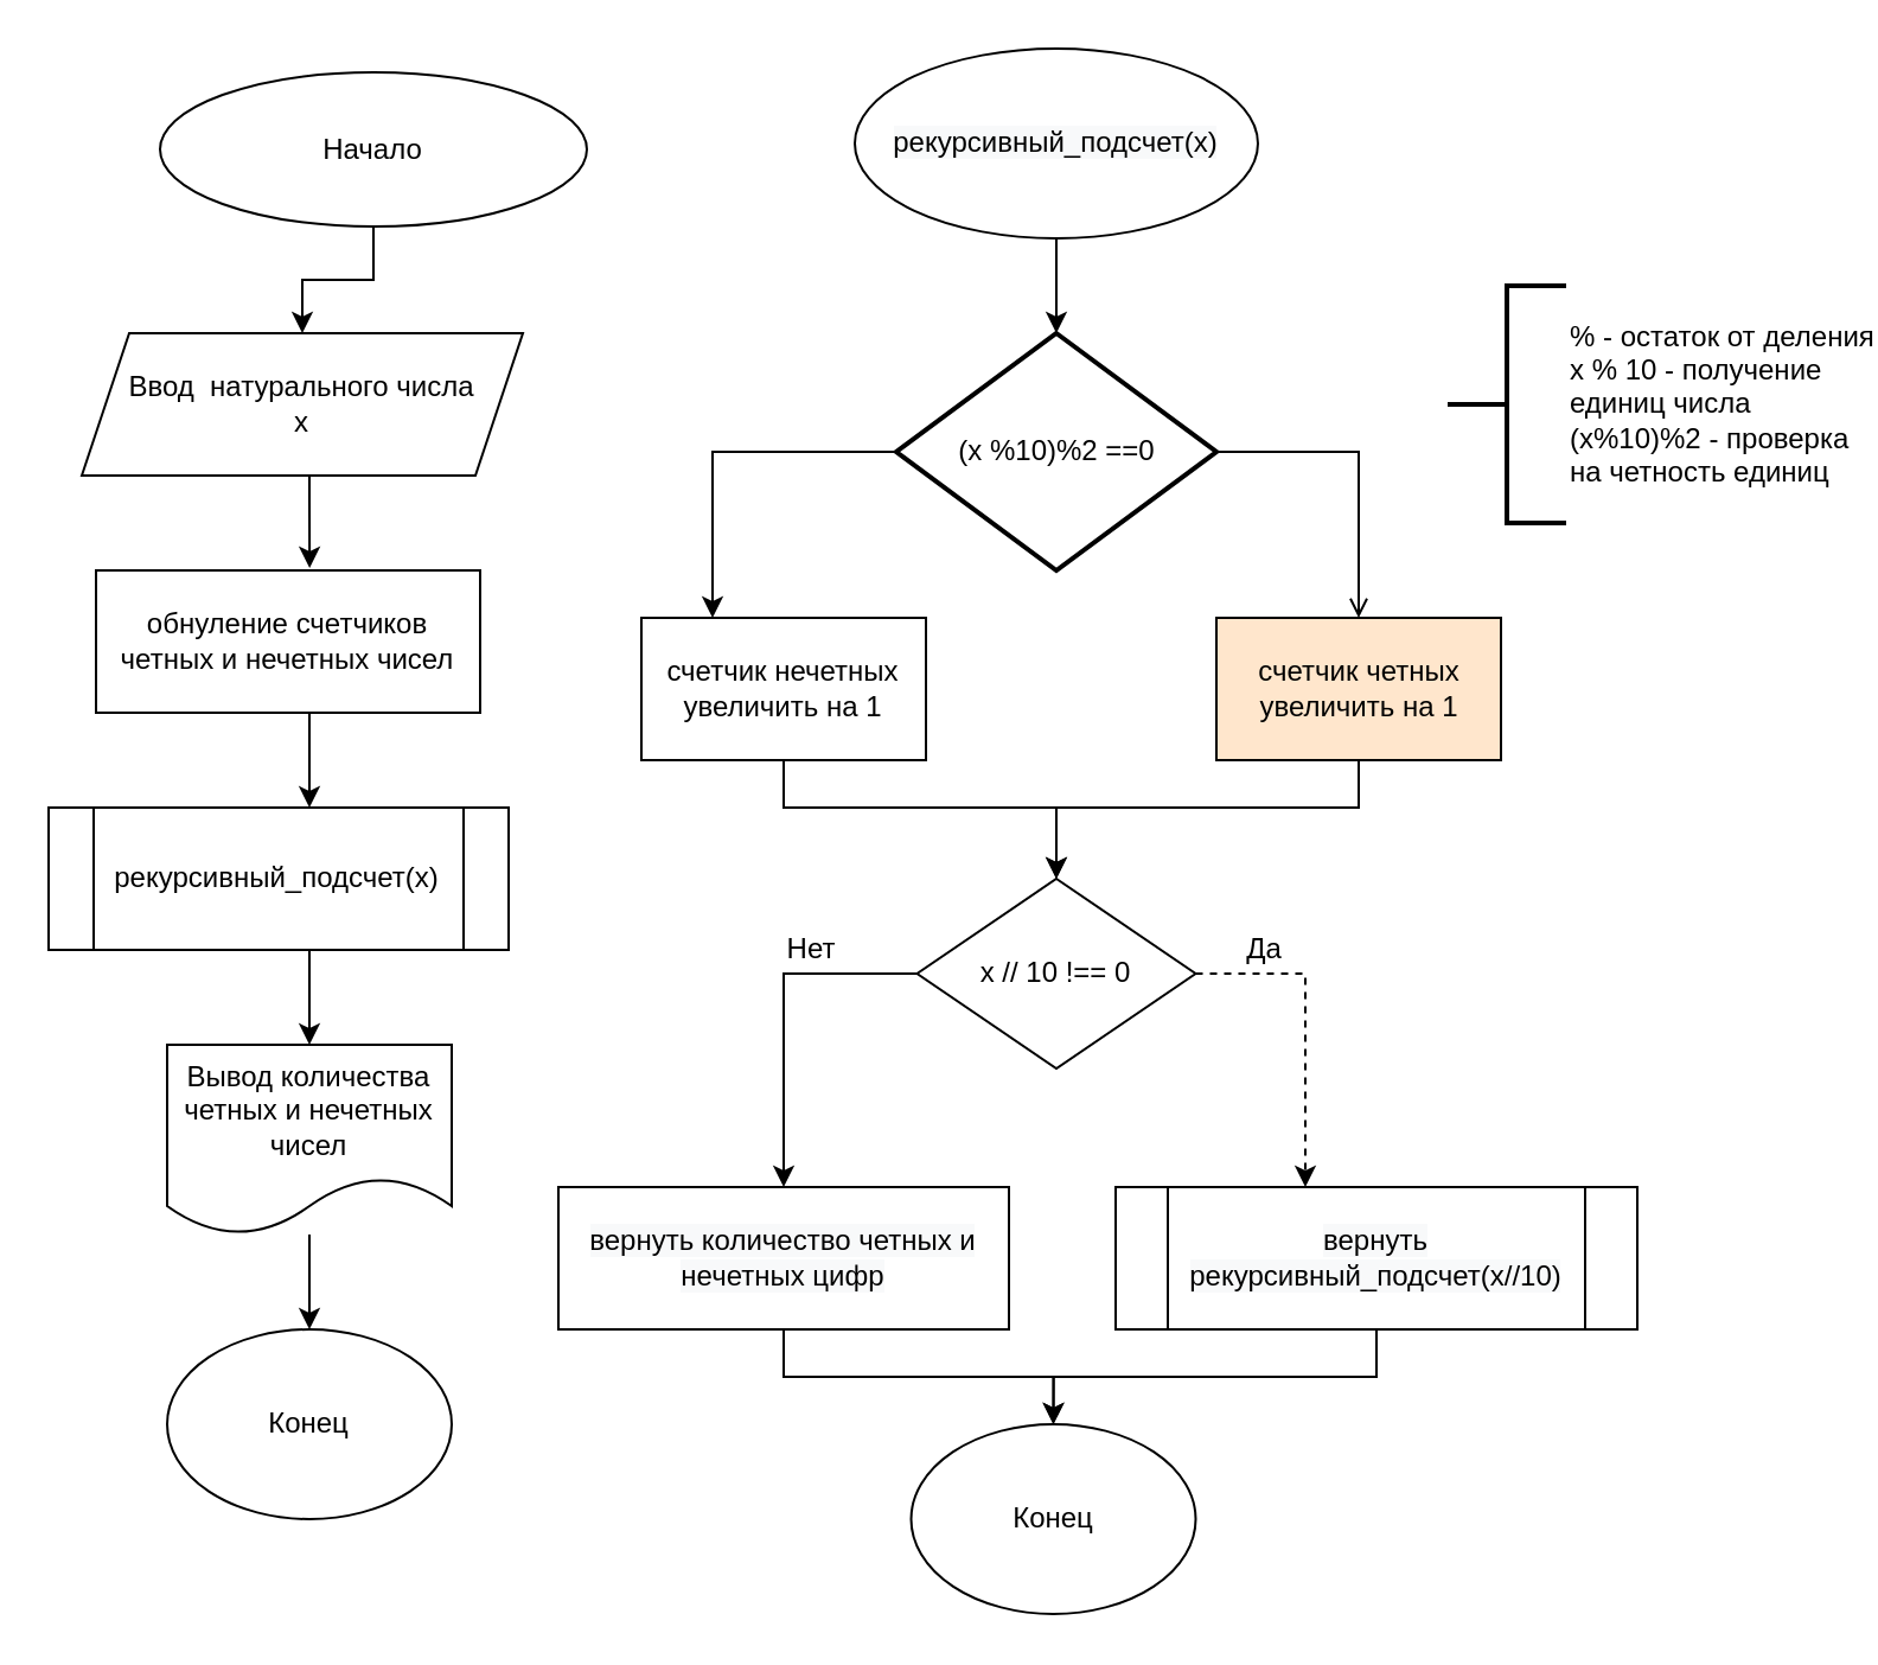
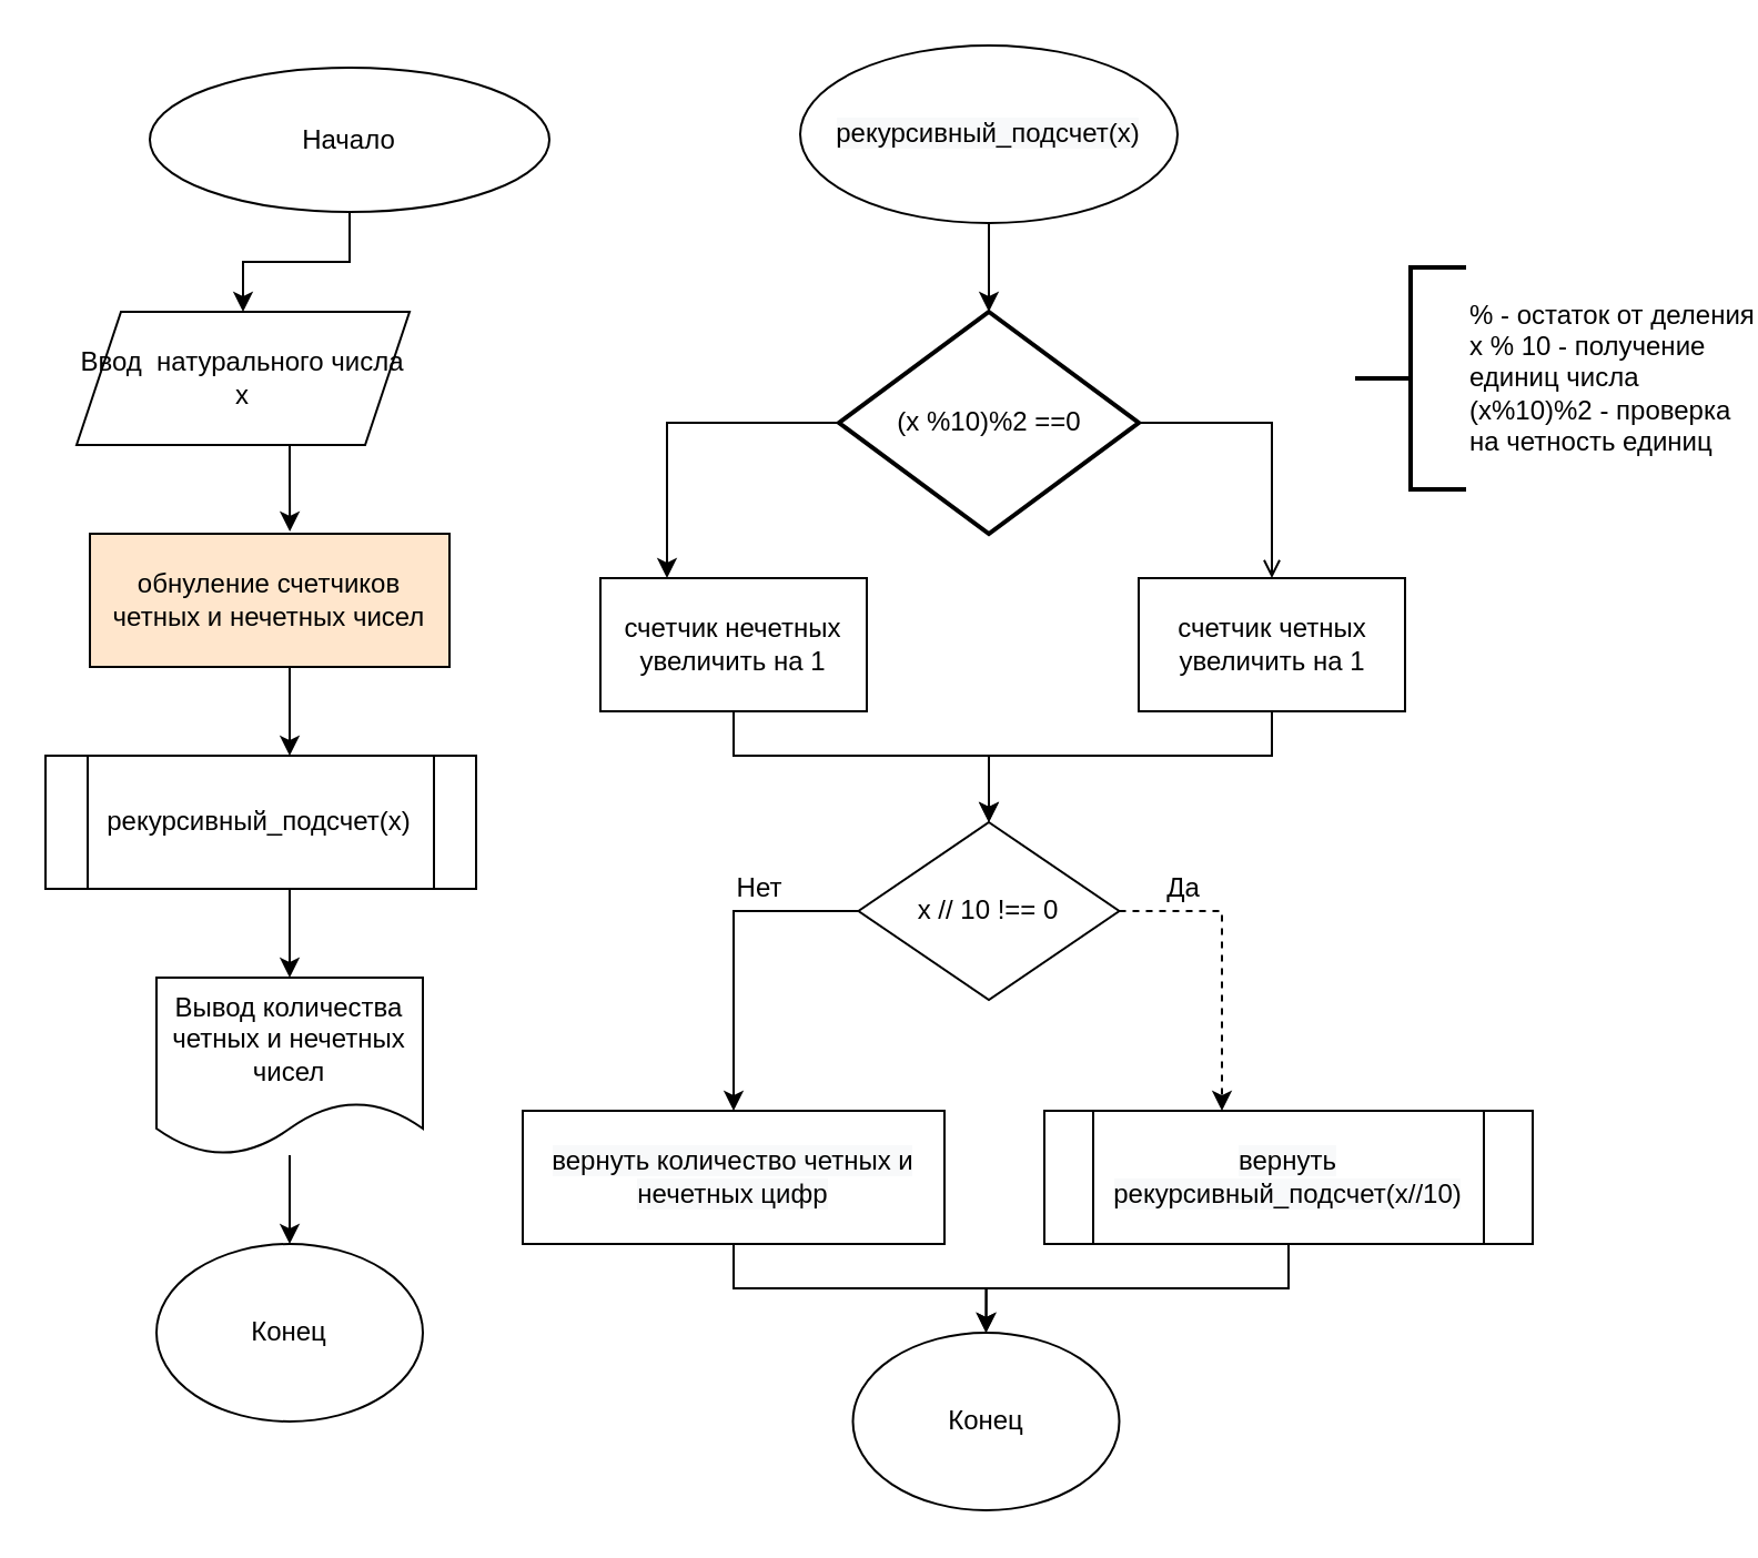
- <mxCell id="5" value="Ввод&amp;nbsp; натурального числа&lt;br&gt;x" style="shape=parallelogram;perimeter=parallelogramPerimeter;whiteSpace=wrap;html=1;fixedSize=1;" parent="1" vertex="1"><mxGeometry x="34" y="140" width="186" height="60" as="geometry" /></mxCell>
+ <mxCell id="5" value="Ввод&amp;nbsp; натурального числа&lt;br&gt;x" style="shape=parallelogram;perimeter=parallelogramPerimeter;whiteSpace=wrap;html=1;fixedSize=1;" parent="1" vertex="1"><mxGeometry x="34" y="140" width="150" height="60" as="geometry" /></mxCell>
- <mxCell id="32" value="обнуление счетчиков четных и нечетных чисел" style="rounded=0;whiteSpace=wrap;html=1;" parent="1" vertex="1"><mxGeometry x="40" y="240" width="162" height="60" as="geometry" /></mxCell>
+ <mxCell id="32" value="обнуление счетчиков четных и нечетных чисел" style="rounded=0;whiteSpace=wrap;html=1;fillColor=#ffe6cc;" parent="1" vertex="1"><mxGeometry x="40" y="240" width="162" height="60" as="geometry" /></mxCell>
- <mxCell id="18" value="счетчик четных увеличить на 1" style="rounded=0;whiteSpace=wrap;html=1;fillColor=#ffe6cc;" parent="1" vertex="1"><mxGeometry x="512.5" y="260" width="120" height="60" as="geometry" /></mxCell>
+ <mxCell id="18" value="счетчик четных увеличить на 1" style="rounded=0;whiteSpace=wrap;html=1;" parent="1" vertex="1"><mxGeometry x="512.5" y="260" width="120" height="60" as="geometry" /></mxCell>
